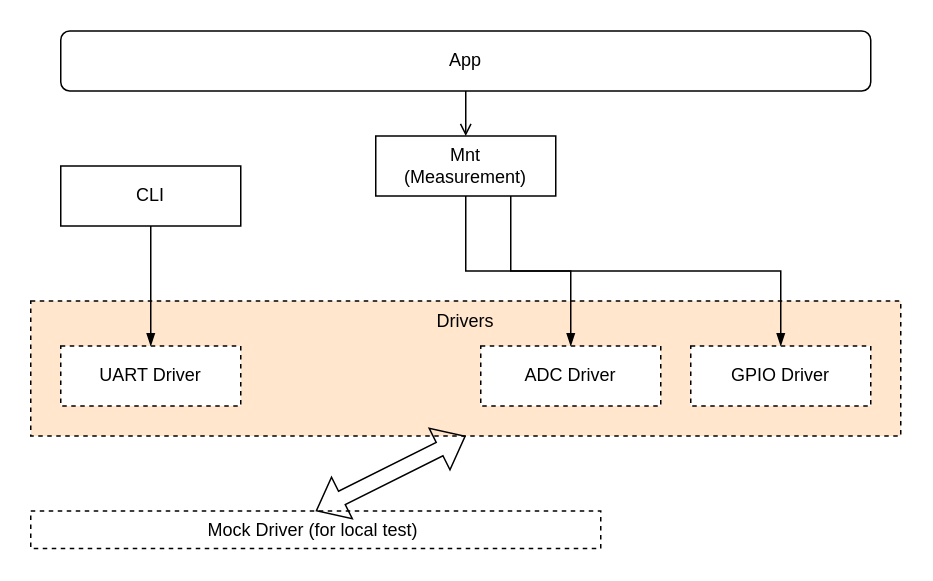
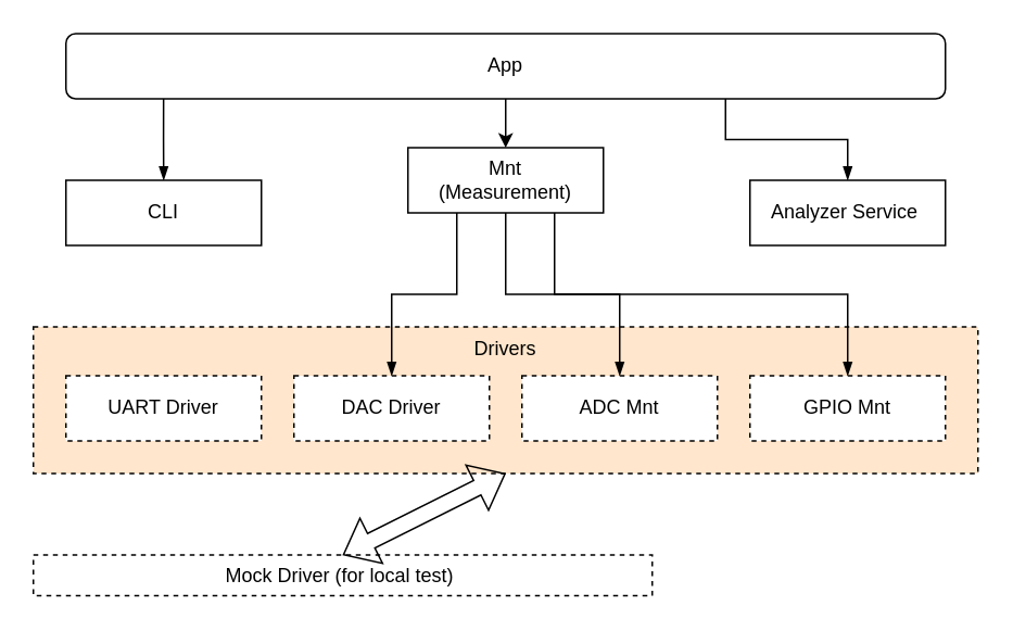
+ <mxCell id="3" style="edgeStyle=orthogonalEdgeStyle;rounded=0;orthogonalLoop=1;jettySize=auto;html=1;fontFamily=Helvetica;fontSize=12;fontColor=default;exitX=0.111;exitY=1;exitDx=0;exitDy=0;endArrow=blockThin;endFill=1;exitPerimeter=0;" parent="1" source="6" target="8" edge="1"><mxGeometry relative="1" as="geometry"><mxPoint x="230" y="60" as="sourcePoint" /></mxGeometry></mxCell>
- <mxCell id="4" style="edgeStyle=orthogonalEdgeStyle;rounded=0;orthogonalLoop=1;jettySize=auto;html=1;entryX=0.5;entryY=0;entryDx=0;entryDy=0;fontFamily=Helvetica;fontSize=12;fontColor=default;exitX=0.5;exitY=1;exitDx=0;exitDy=0;endArrow=open;" parent="1" source="6" target="12" edge="1"><mxGeometry relative="1" as="geometry" /></mxCell>
+ <mxCell id="4" style="edgeStyle=orthogonalEdgeStyle;rounded=0;orthogonalLoop=1;jettySize=auto;html=1;entryX=0.5;entryY=0;entryDx=0;entryDy=0;fontFamily=Helvetica;fontSize=12;fontColor=default;exitX=0.5;exitY=1;exitDx=0;exitDy=0;" parent="1" source="6" target="12" edge="1"><mxGeometry relative="1" as="geometry" /></mxCell>
+ <mxCell id="5" style="edgeStyle=orthogonalEdgeStyle;rounded=0;orthogonalLoop=1;jettySize=auto;html=1;entryX=0.5;entryY=0;entryDx=0;entryDy=0;fontFamily=Helvetica;fontSize=12;fontColor=default;endArrow=blockThin;endFill=1;exitX=0.75;exitY=1;exitDx=0;exitDy=0;" parent="1" source="6" target="17" edge="1"><mxGeometry relative="1" as="geometry" /></mxCell>
+ <mxCell id="17" value="Analyzer Service&amp;nbsp;" style="rounded=0;whiteSpace=wrap;html=1;" parent="1" vertex="1"><mxGeometry x="460" y="110" width="120" height="40" as="geometry" /></mxCell>
+ <mxCell id="9" style="edgeStyle=orthogonalEdgeStyle;rounded=0;orthogonalLoop=1;jettySize=auto;html=1;entryX=0.5;entryY=0;entryDx=0;entryDy=0;fontFamily=Helvetica;fontSize=12;fontColor=default;endArrow=blockThin;endFill=1;exitX=0.25;exitY=1;exitDx=0;exitDy=0;" parent="1" source="12" target="14" edge="1"><mxGeometry relative="1" as="geometry"><mxPoint x="319" y="260" as="sourcePoint" /><mxPoint x="347.5" y="340" as="targetPoint" /></mxGeometry></mxCell>
- <mxCell id="7" style="edgeStyle=orthogonalEdgeStyle;rounded=0;orthogonalLoop=1;jettySize=auto;html=1;entryX=0.5;entryY=0;entryDx=0;entryDy=0;fontFamily=Helvetica;fontSize=12;fontColor=default;endArrow=blockThin;endFill=1;" parent="1" source="8" target="13" edge="1"><mxGeometry relative="1" as="geometry" /></mxCell>
+ <mxCell id="14" value="DAC Driver" style="rounded=0;whiteSpace=wrap;html=1;fontFamily=Helvetica;fontSize=12;fontColor=default;strokeColor=default;fillColor=default;dashed=1;" parent="1" vertex="1"><mxGeometry x="180" y="230" width="120" height="40" as="geometry" /></mxCell>
- <mxCell id="15" value="ADC Driver" style="rounded=0;whiteSpace=wrap;html=1;fontFamily=Helvetica;fontSize=12;fontColor=default;strokeColor=default;fillColor=default;dashed=1;" parent="1" vertex="1"><mxGeometry x="320" y="230" width="120" height="40" as="geometry" /></mxCell>
+ <mxCell id="15" value="ADC Mnt" style="rounded=0;whiteSpace=wrap;html=1;fontFamily=Helvetica;fontSize=12;fontColor=default;strokeColor=default;fillColor=default;dashed=1;" parent="1" vertex="1"><mxGeometry x="320" y="230" width="120" height="40" as="geometry" /></mxCell>
- <mxCell id="16" value="GPIO Driver" style="rounded=0;whiteSpace=wrap;html=1;fontFamily=Helvetica;fontSize=12;fontColor=default;strokeColor=default;fillColor=default;dashed=1;" parent="1" vertex="1"><mxGeometry x="460" y="230" width="120" height="40" as="geometry" /></mxCell>
+ <mxCell id="16" value="GPIO Mnt" style="rounded=0;whiteSpace=wrap;html=1;fontFamily=Helvetica;fontSize=12;fontColor=default;strokeColor=default;fillColor=default;dashed=1;" parent="1" vertex="1"><mxGeometry x="460" y="230" width="120" height="40" as="geometry" /></mxCell>
